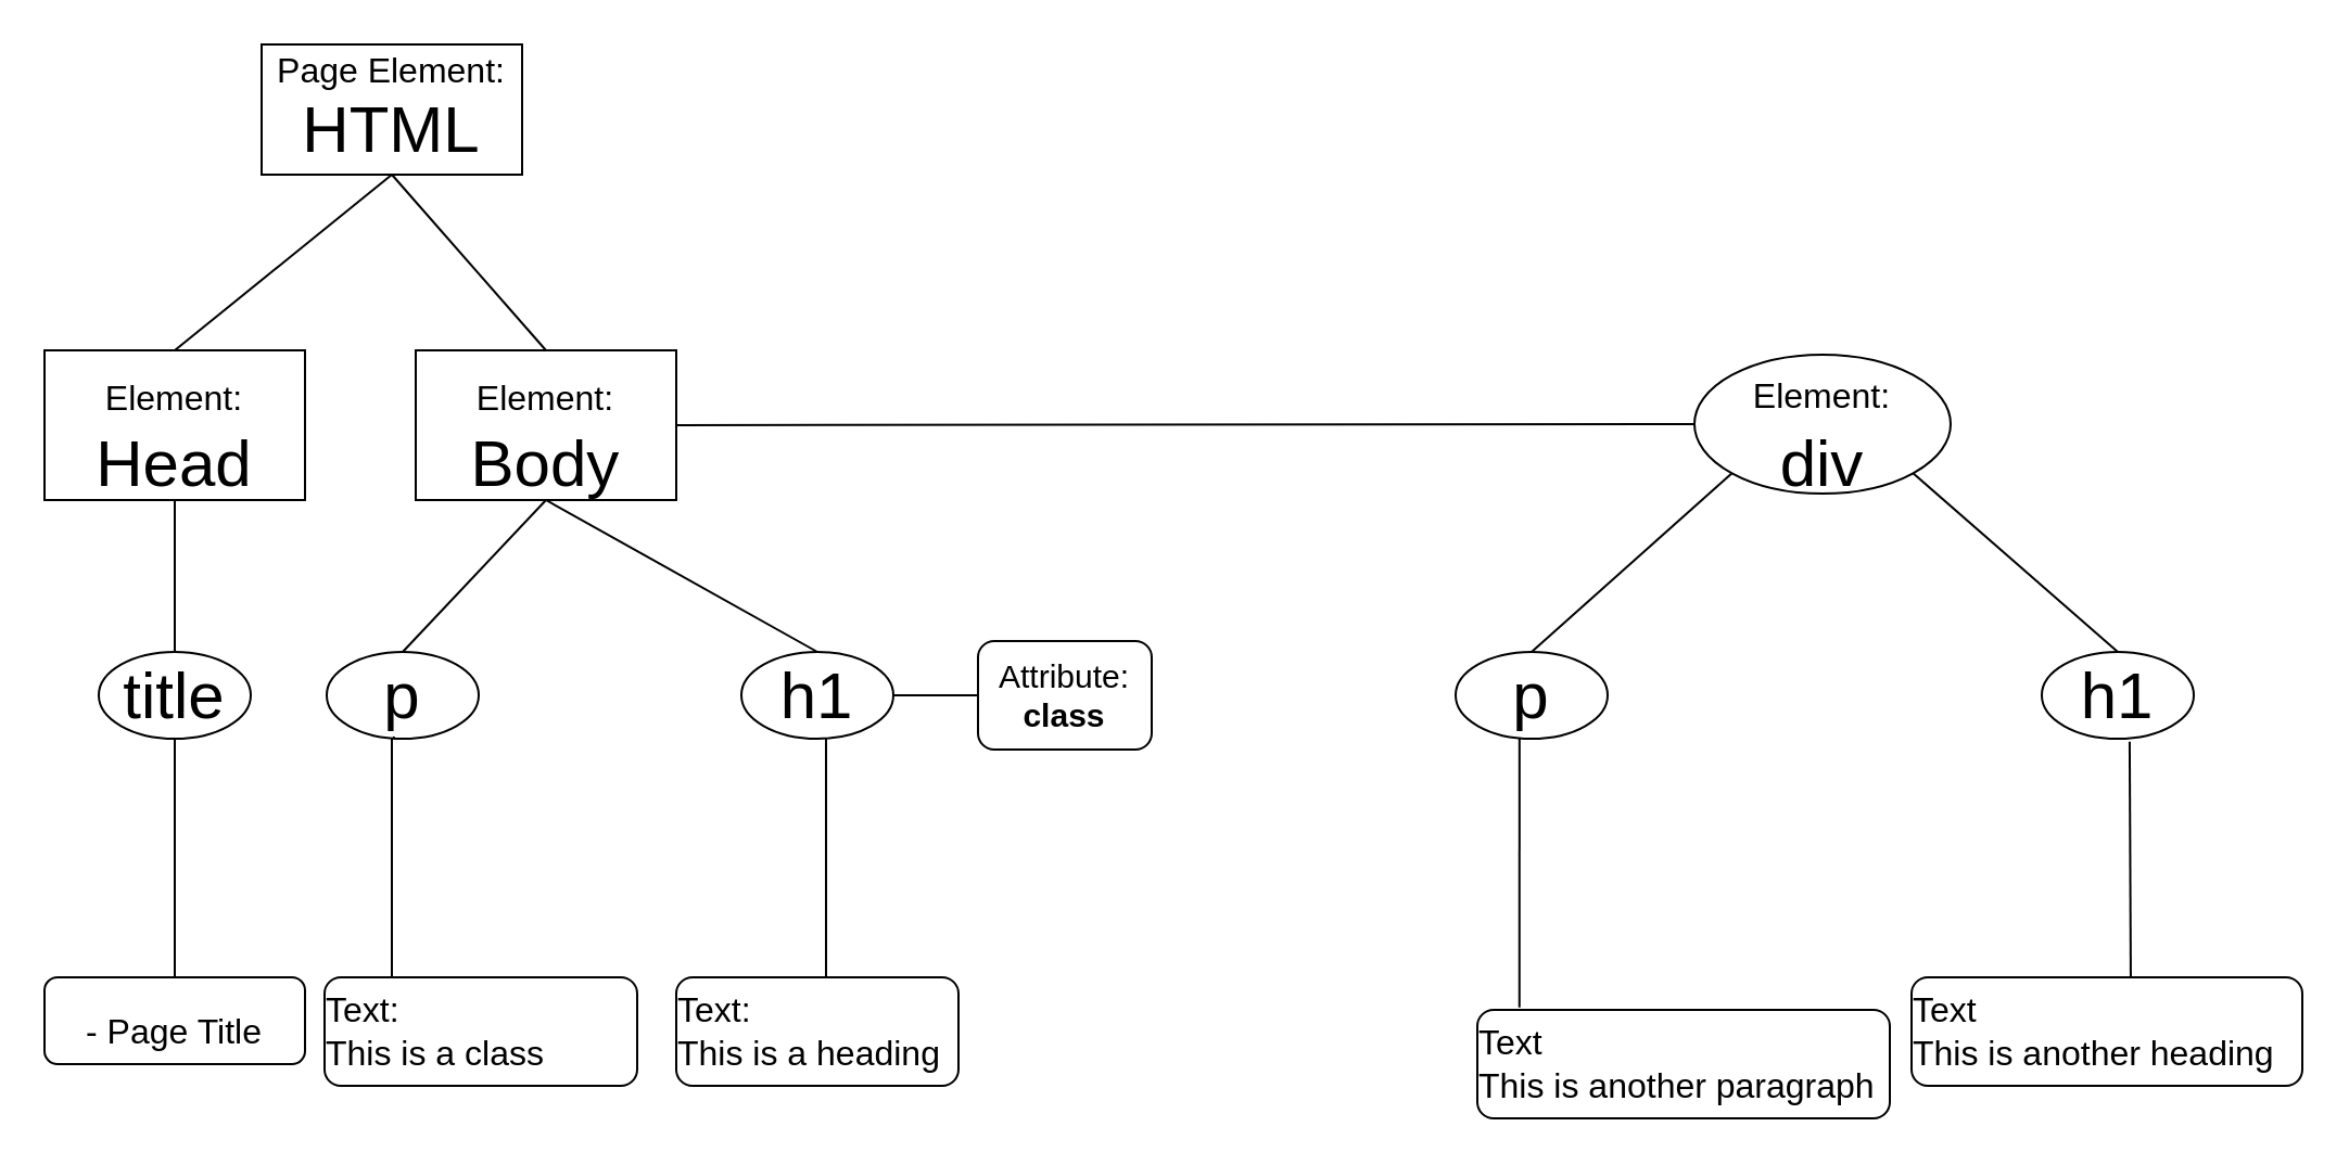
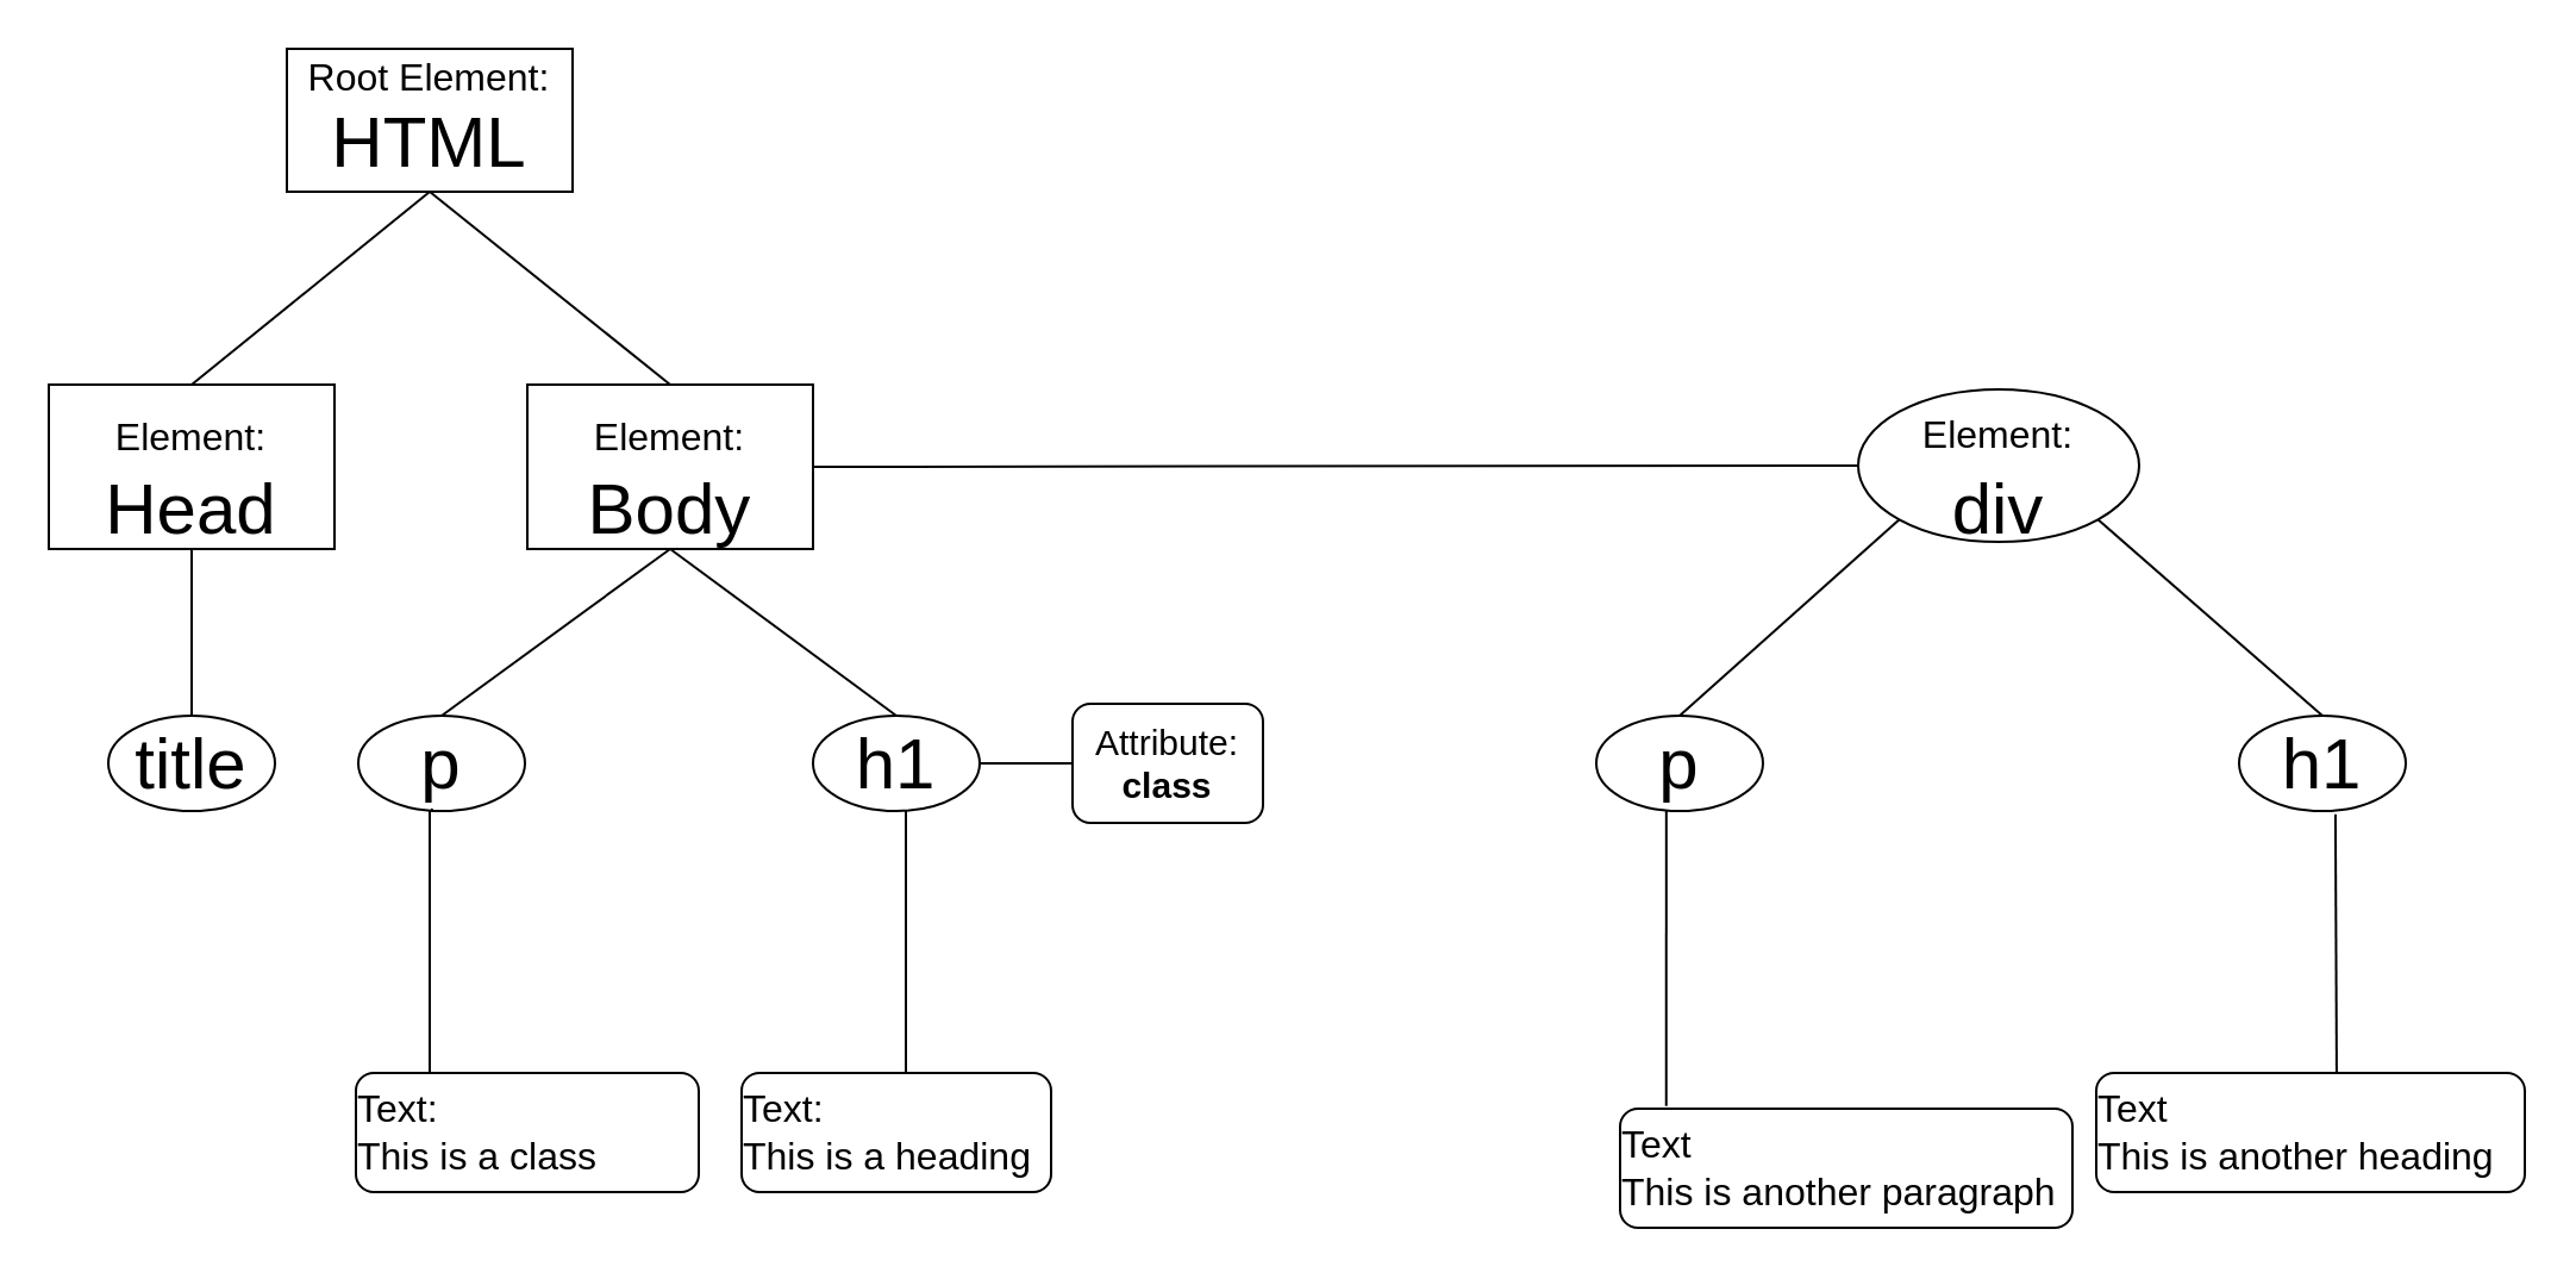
- <mxCell id="2" value="&lt;font&gt;&lt;font style=&quot;font-size: 16px&quot;&gt;Page Element:&lt;/font&gt;&lt;br&gt;&lt;span style=&quot;font-size: 30px&quot;&gt;HTML&lt;/span&gt;&lt;/font&gt;" style="rounded=0;whiteSpace=wrap;html=1;" parent="1" vertex="1"><mxGeometry x="120" y="20" width="120" height="60" as="geometry" /></mxCell>
+ <mxCell id="2" value="&lt;font&gt;&lt;font style=&quot;font-size: 16px&quot;&gt;Root Element:&lt;/font&gt;&lt;br&gt;&lt;span style=&quot;font-size: 30px&quot;&gt;HTML&lt;/span&gt;&lt;/font&gt;" style="rounded=0;whiteSpace=wrap;html=1;" parent="1" vertex="1"><mxGeometry x="120" y="20" width="120" height="60" as="geometry" /></mxCell>
- <mxCell id="4" value="&lt;p style=&quot;line-height: 0%&quot;&gt;&lt;span&gt;&lt;span style=&quot;font-size: 16px&quot;&gt;Element:&lt;/span&gt;&lt;/span&gt;&lt;/p&gt;&lt;p style=&quot;line-height: 0%&quot;&gt;&lt;span&gt;Body&lt;/span&gt;&lt;br&gt;&lt;/p&gt;" style="rounded=0;whiteSpace=wrap;html=1;fontSize=30;" parent="1" vertex="1"><mxGeometry x="191" y="161" width="120" height="69" as="geometry" /></mxCell>
+ <mxCell id="4" value="&lt;p style=&quot;line-height: 0%&quot;&gt;&lt;span&gt;&lt;span style=&quot;font-size: 16px&quot;&gt;Element:&lt;/span&gt;&lt;/span&gt;&lt;/p&gt;&lt;p style=&quot;line-height: 0%&quot;&gt;&lt;span&gt;Body&lt;/span&gt;&lt;br&gt;&lt;/p&gt;" style="rounded=0;whiteSpace=wrap;html=1;fontSize=30;" parent="1" vertex="1"><mxGeometry x="221" y="161" width="120" height="69" as="geometry" /></mxCell>
- <mxCell id="14" value="" style="endArrow=none;html=1;fontSize=30;exitX=0.5;exitY=0;exitDx=0;exitDy=0;entryX=0.5;entryY=1;entryDx=0;entryDy=0;" parent="1" source="13" target="11" edge="1"><mxGeometry width="50" height="50" relative="1" as="geometry"><mxPoint x="190" y="330" as="sourcePoint" /><mxPoint x="240" y="280" as="targetPoint" /></mxGeometry></mxCell>
- <mxCell id="13" value="&lt;font style=&quot;font-size: 16px&quot;&gt;- Page Title&lt;/font&gt;" style="rounded=1;whiteSpace=wrap;html=1;fontSize=30;align=center;spacingTop=0;spacing=0;" parent="1" vertex="1"><mxGeometry x="20" y="450" width="120" height="40" as="geometry" /></mxCell>
